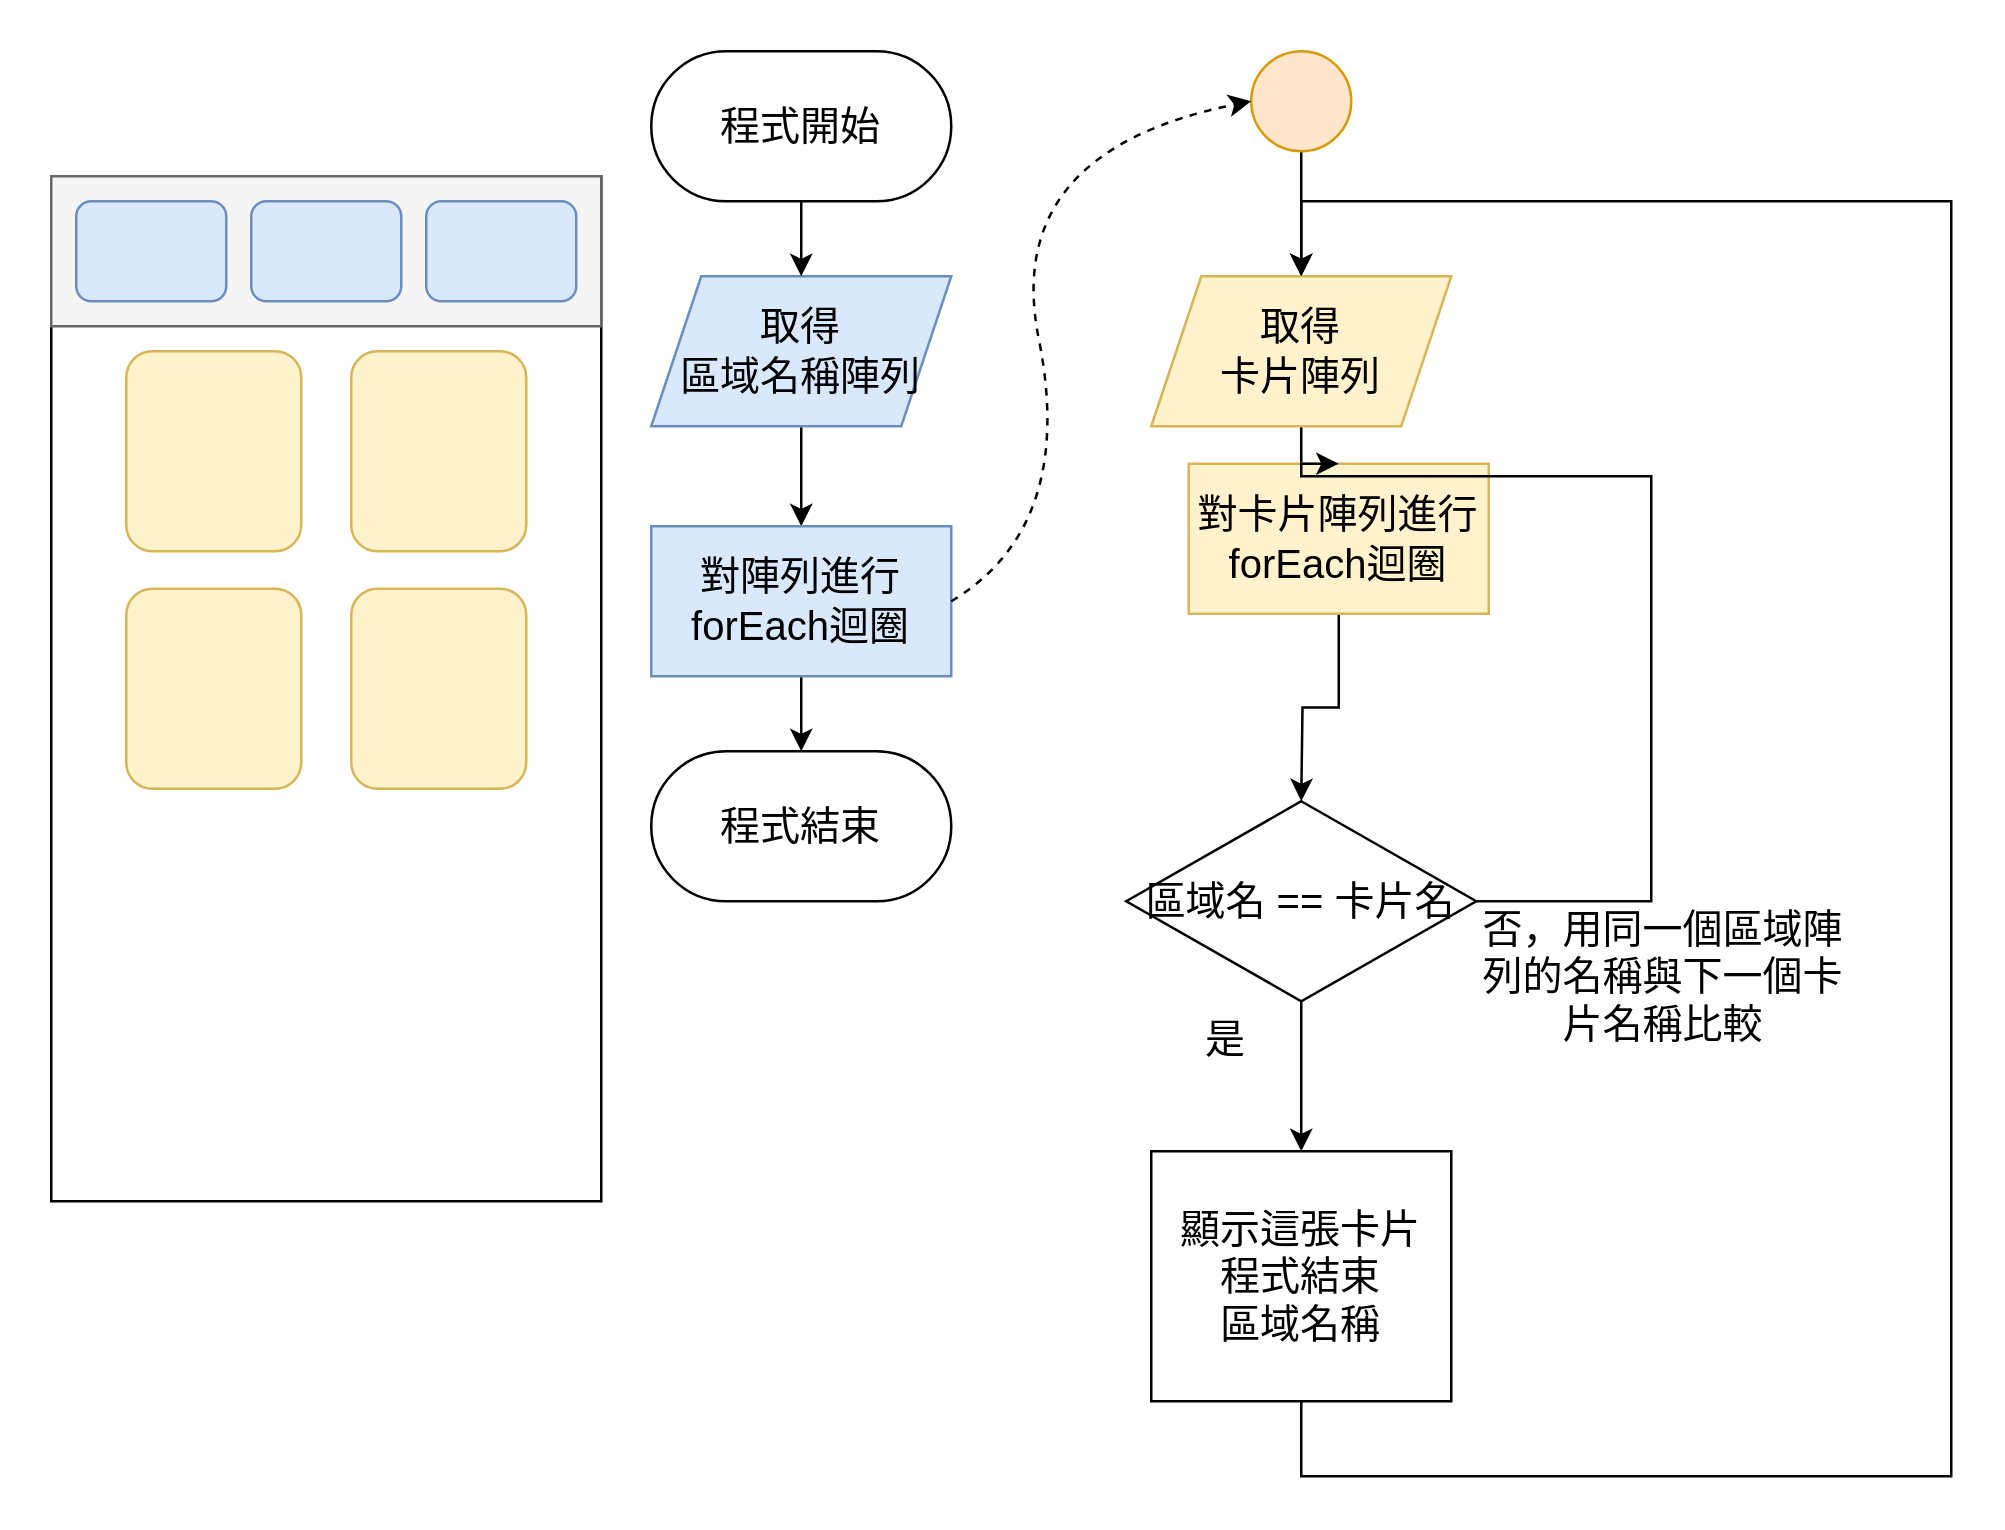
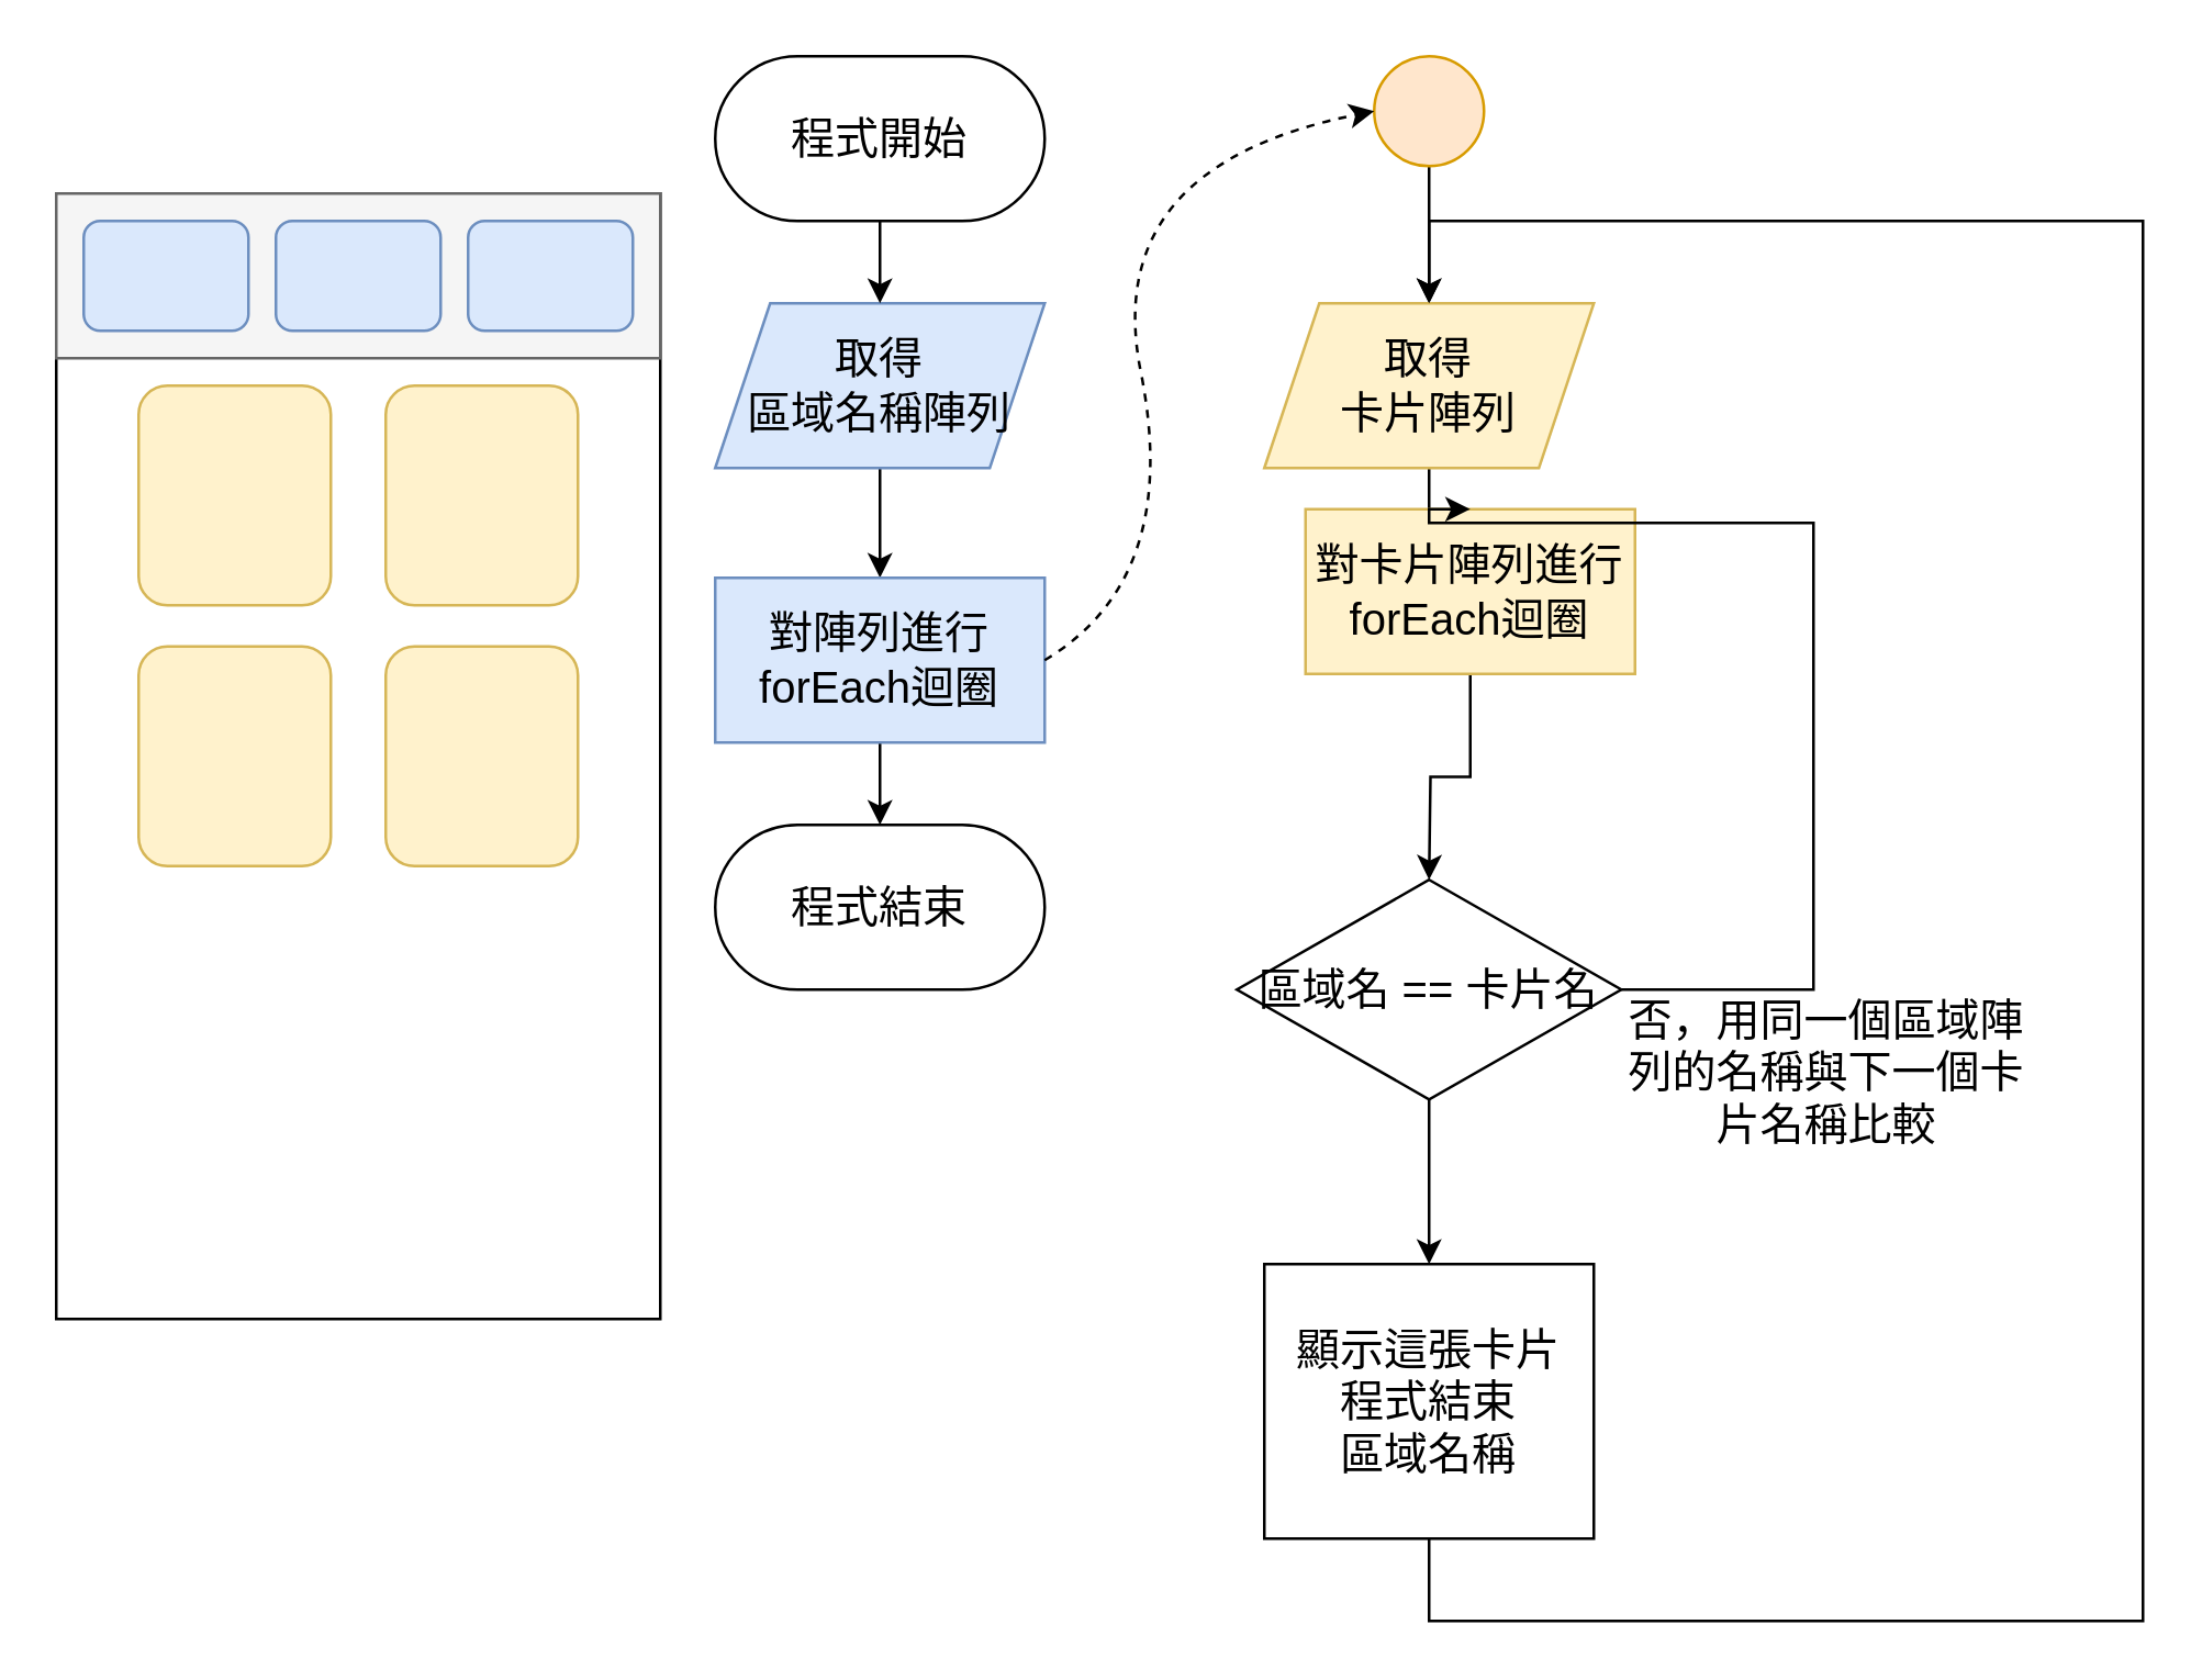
- <mxCell id="21" value="是" style="text;html=1;strokeColor=none;fillColor=none;align=center;verticalAlign=middle;whiteSpace=wrap;rounded=0;fontSize=16;" vertex="1" parent="1"><mxGeometry x="460" y="400" width="60" height="30" as="geometry" /></mxCell>
